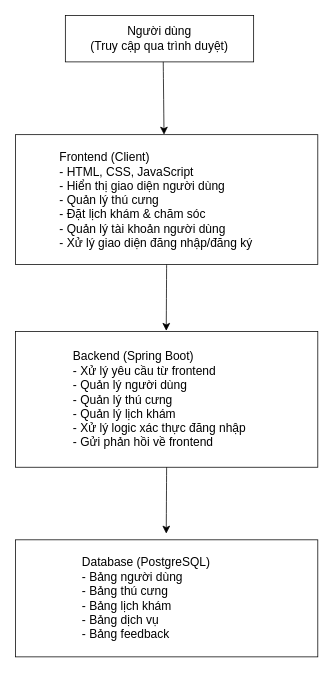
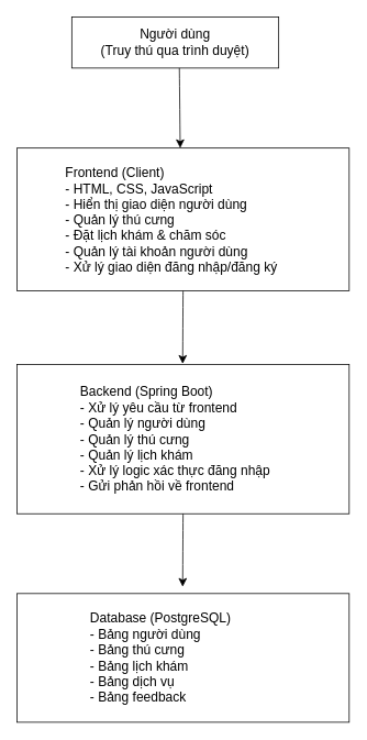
- <mxCell id="5" value="&lt;div&gt;Người dùng&lt;/div&gt;&lt;div&gt;(Truy cập qua trình duyệt)&lt;/div&gt;" style="text;strokeColor=none;fillColor=none;html=1;align=center;verticalAlign=middle;whiteSpace=wrap;rounded=0;fontSize=16;" vertex="1" parent="1"><mxGeometry x="109" y="36" width="206" height="30" as="geometry" /></mxCell>
+ <mxCell id="5" value="&lt;div&gt;Người dùng&lt;/div&gt;&lt;div&gt;(Truy thú qua trình duyệt)&lt;/div&gt;" style="text;strokeColor=none;fillColor=none;html=1;align=center;verticalAlign=middle;whiteSpace=wrap;rounded=0;fontSize=16;" vertex="1" parent="1"><mxGeometry x="109" y="36" width="206" height="30" as="geometry" /></mxCell>
